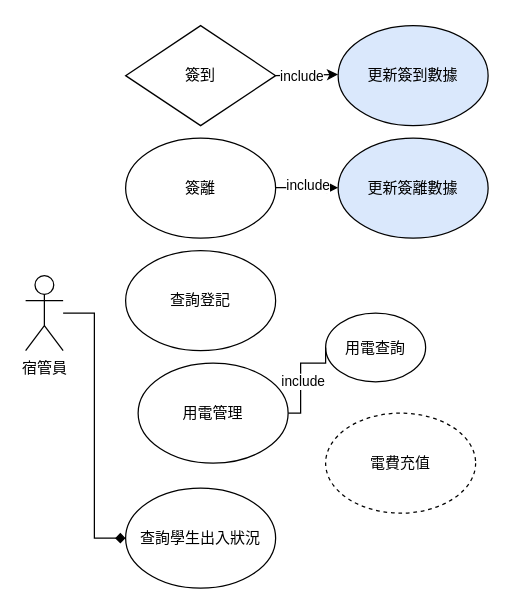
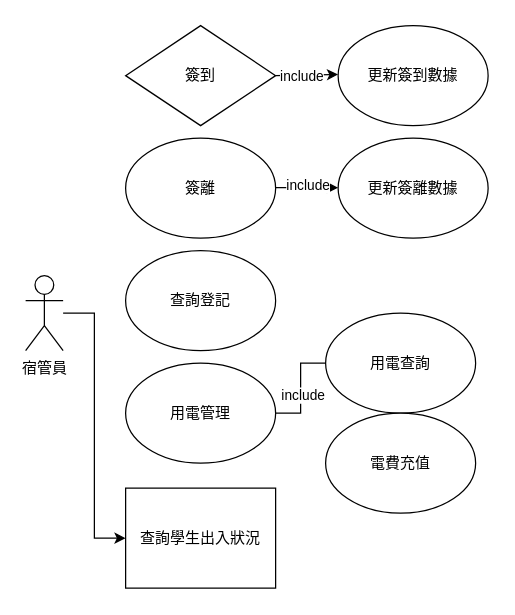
- <mxCell id="12" value="更新簽到數據" style="ellipse;whiteSpace=wrap;html=1;fillColor=#dae8fc;" vertex="1" parent="1"><mxGeometry x="270" y="20" width="120" height="80" as="geometry" /></mxCell>
+ <mxCell id="12" value="更新簽到數據" style="ellipse;whiteSpace=wrap;html=1;" vertex="1" parent="1"><mxGeometry x="270" y="20" width="120" height="80" as="geometry" /></mxCell>
- <mxCell id="7" value="更新簽離數據" style="ellipse;whiteSpace=wrap;html=1;fillColor=#dae8fc;" vertex="1" parent="1"><mxGeometry x="270" y="110" width="120" height="80" as="geometry" /></mxCell>
+ <mxCell id="7" value="更新簽離數據" style="ellipse;whiteSpace=wrap;html=1;" vertex="1" parent="1"><mxGeometry x="270" y="110" width="120" height="80" as="geometry" /></mxCell>
- <mxCell id="6" value="用電查詢" style="ellipse;whiteSpace=wrap;html=1;" vertex="1" parent="1"><mxGeometry x="260" y="250" width="80" height="55" as="geometry" /></mxCell>
+ <mxCell id="6" value="用電查詢" style="ellipse;whiteSpace=wrap;html=1;" vertex="1" parent="1"><mxGeometry x="260" y="250" width="120" height="80" as="geometry" /></mxCell>
- <mxCell id="10" value="用電管理" style="ellipse;whiteSpace=wrap;html=1;" vertex="1" parent="1"><mxGeometry x="110" y="290" width="120" height="80" as="geometry" /></mxCell>
+ <mxCell id="10" value="用電管理" style="ellipse;whiteSpace=wrap;html=1;" vertex="1" parent="1"><mxGeometry x="100" y="290" width="120" height="80" as="geometry" /></mxCell>
- <mxCell id="14" value="電費充值" style="ellipse;whiteSpace=wrap;html=1;dashed=1;" vertex="1" parent="1"><mxGeometry x="260" y="330" width="120" height="80" as="geometry" /></mxCell>
+ <mxCell id="14" value="電費充值" style="ellipse;whiteSpace=wrap;html=1;" vertex="1" parent="1"><mxGeometry x="260" y="330" width="120" height="80" as="geometry" /></mxCell>
- <mxCell id="2" style="edgeStyle=orthogonalEdgeStyle;rounded=0;orthogonalLoop=1;jettySize=auto;html=1;entryX=0;entryY=0.5;entryDx=0;entryDy=0;endArrow=diamond;" edge="1" parent="1" source="3" target="13"><mxGeometry relative="1" as="geometry" /></mxCell>
+ <mxCell id="2" style="edgeStyle=orthogonalEdgeStyle;rounded=0;orthogonalLoop=1;jettySize=auto;html=1;entryX=0;entryY=0.5;entryDx=0;entryDy=0;" edge="1" parent="1" source="3" target="13"><mxGeometry relative="1" as="geometry" /></mxCell>
- <mxCell id="13" value="查詢學生出入狀況" style="ellipse;whiteSpace=wrap;html=1;" vertex="1" parent="1"><mxGeometry x="100" y="390" width="120" height="80" as="geometry" /></mxCell>
+ <mxCell id="13" value="查詢學生出入狀況" style="whiteSpace=wrap;html=1;rounded=0;" vertex="1" parent="1"><mxGeometry x="100" y="390" width="120" height="80" as="geometry" /></mxCell>
